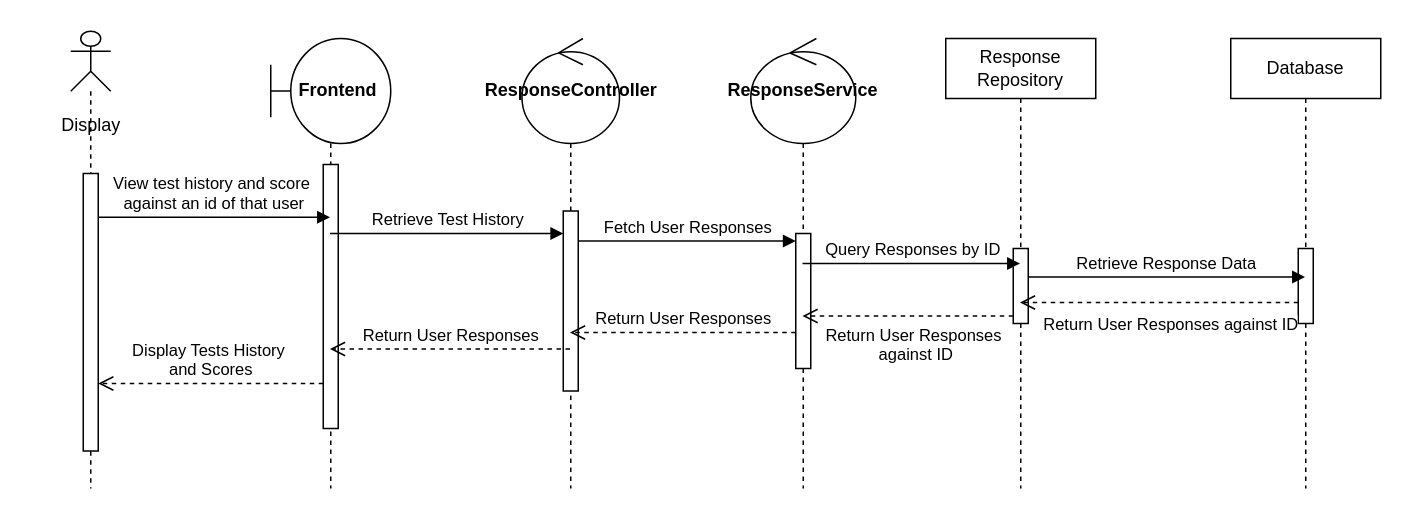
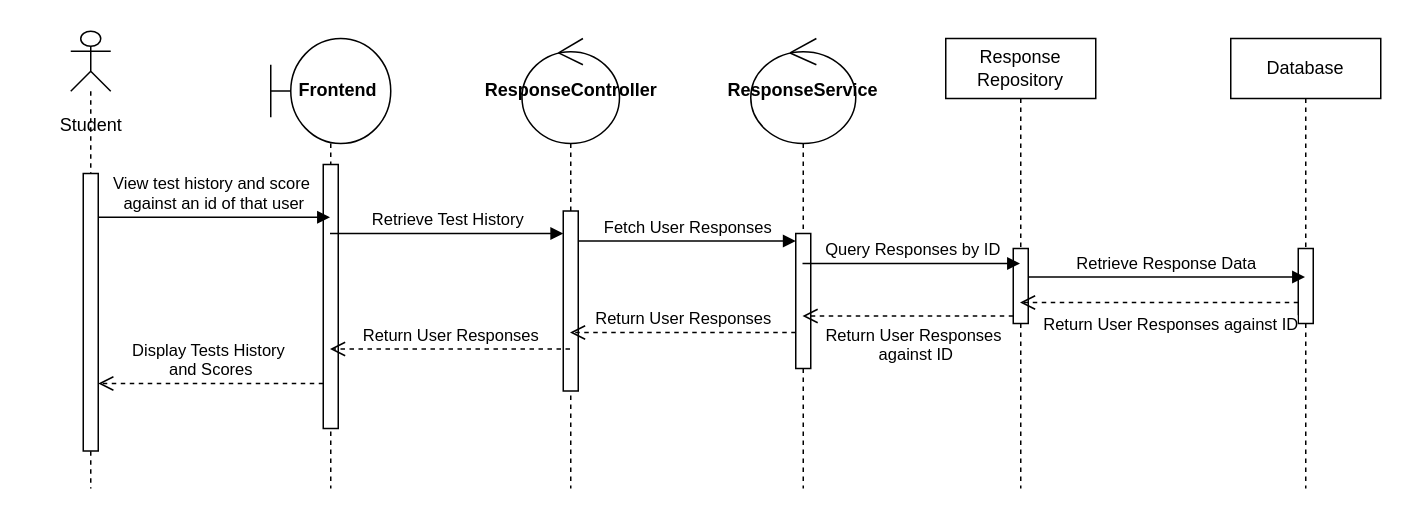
- <mxCell id="4" value="Display" style="text;html=1;align=center;verticalAlign=middle;resizable=0;points=[];autosize=1;strokeColor=none;fillColor=none;" vertex="1" parent="2"><mxGeometry x="10" y="38.061" width="60" height="30" as="geometry" /></mxCell>
+ <mxCell id="4" value="Student" style="text;html=1;align=center;verticalAlign=middle;resizable=0;points=[];autosize=1;strokeColor=none;fillColor=none;" vertex="1" parent="2"><mxGeometry x="10" y="38.061" width="60" height="30" as="geometry" /></mxCell>
